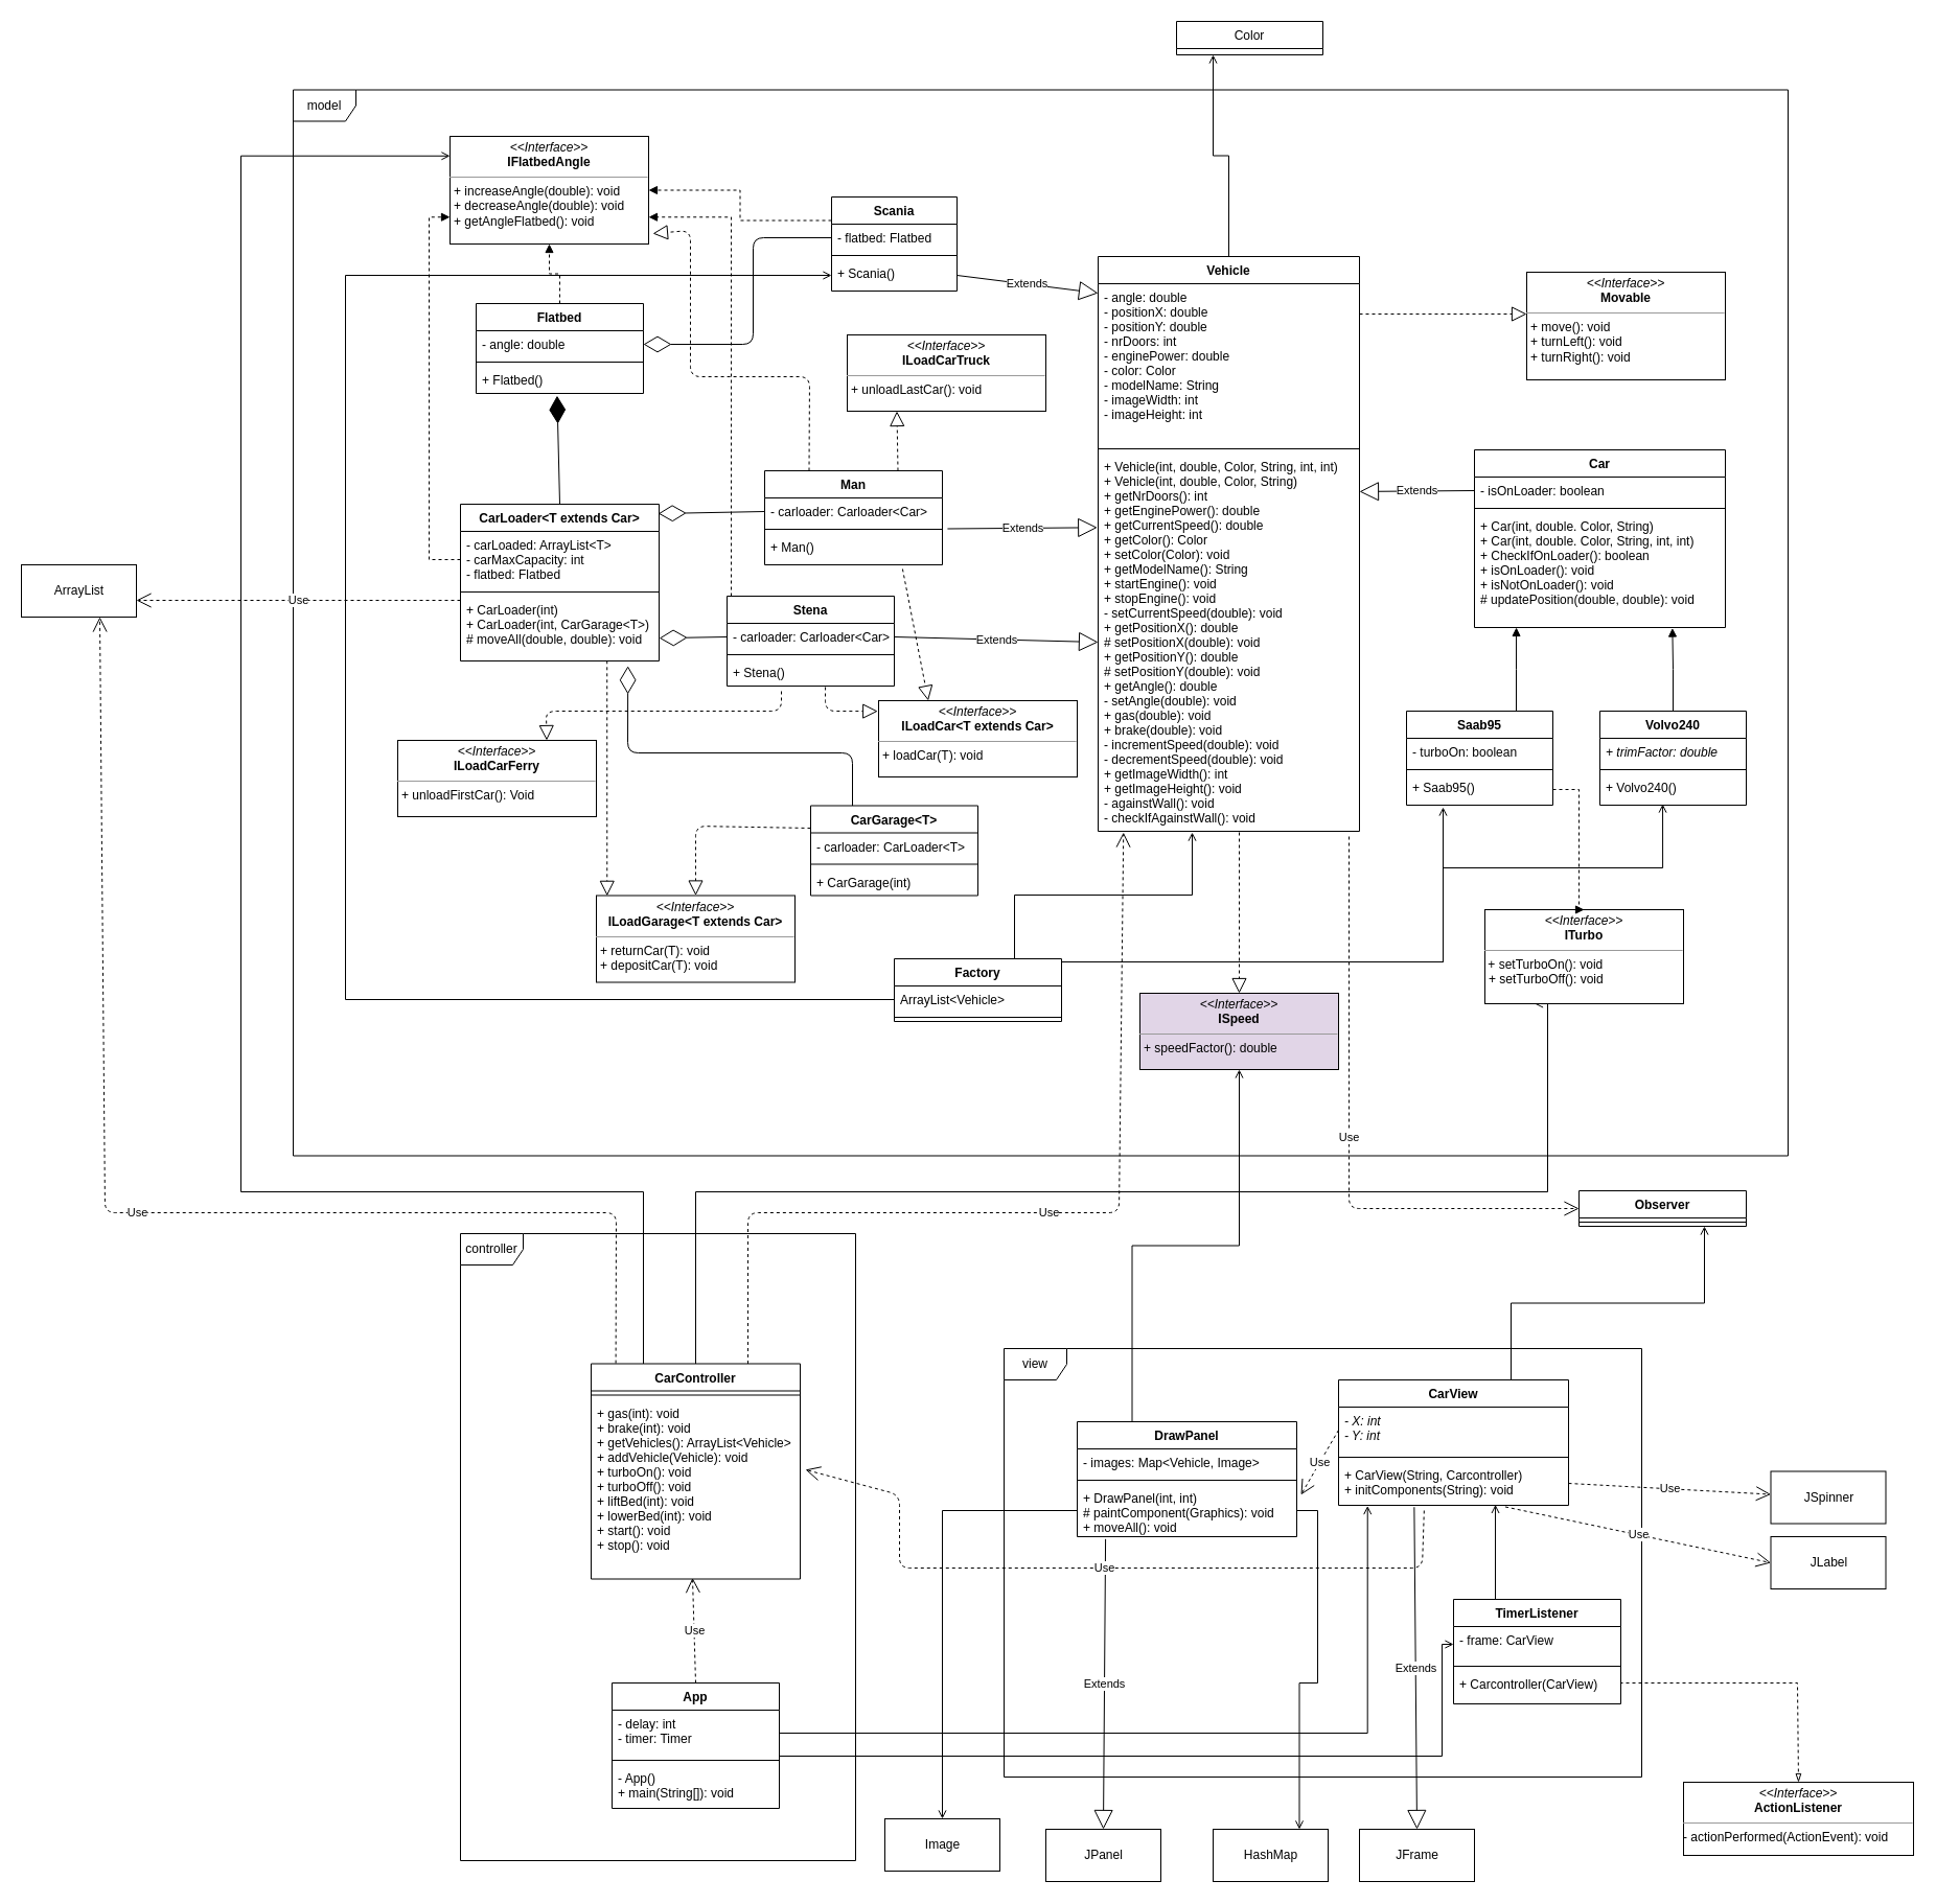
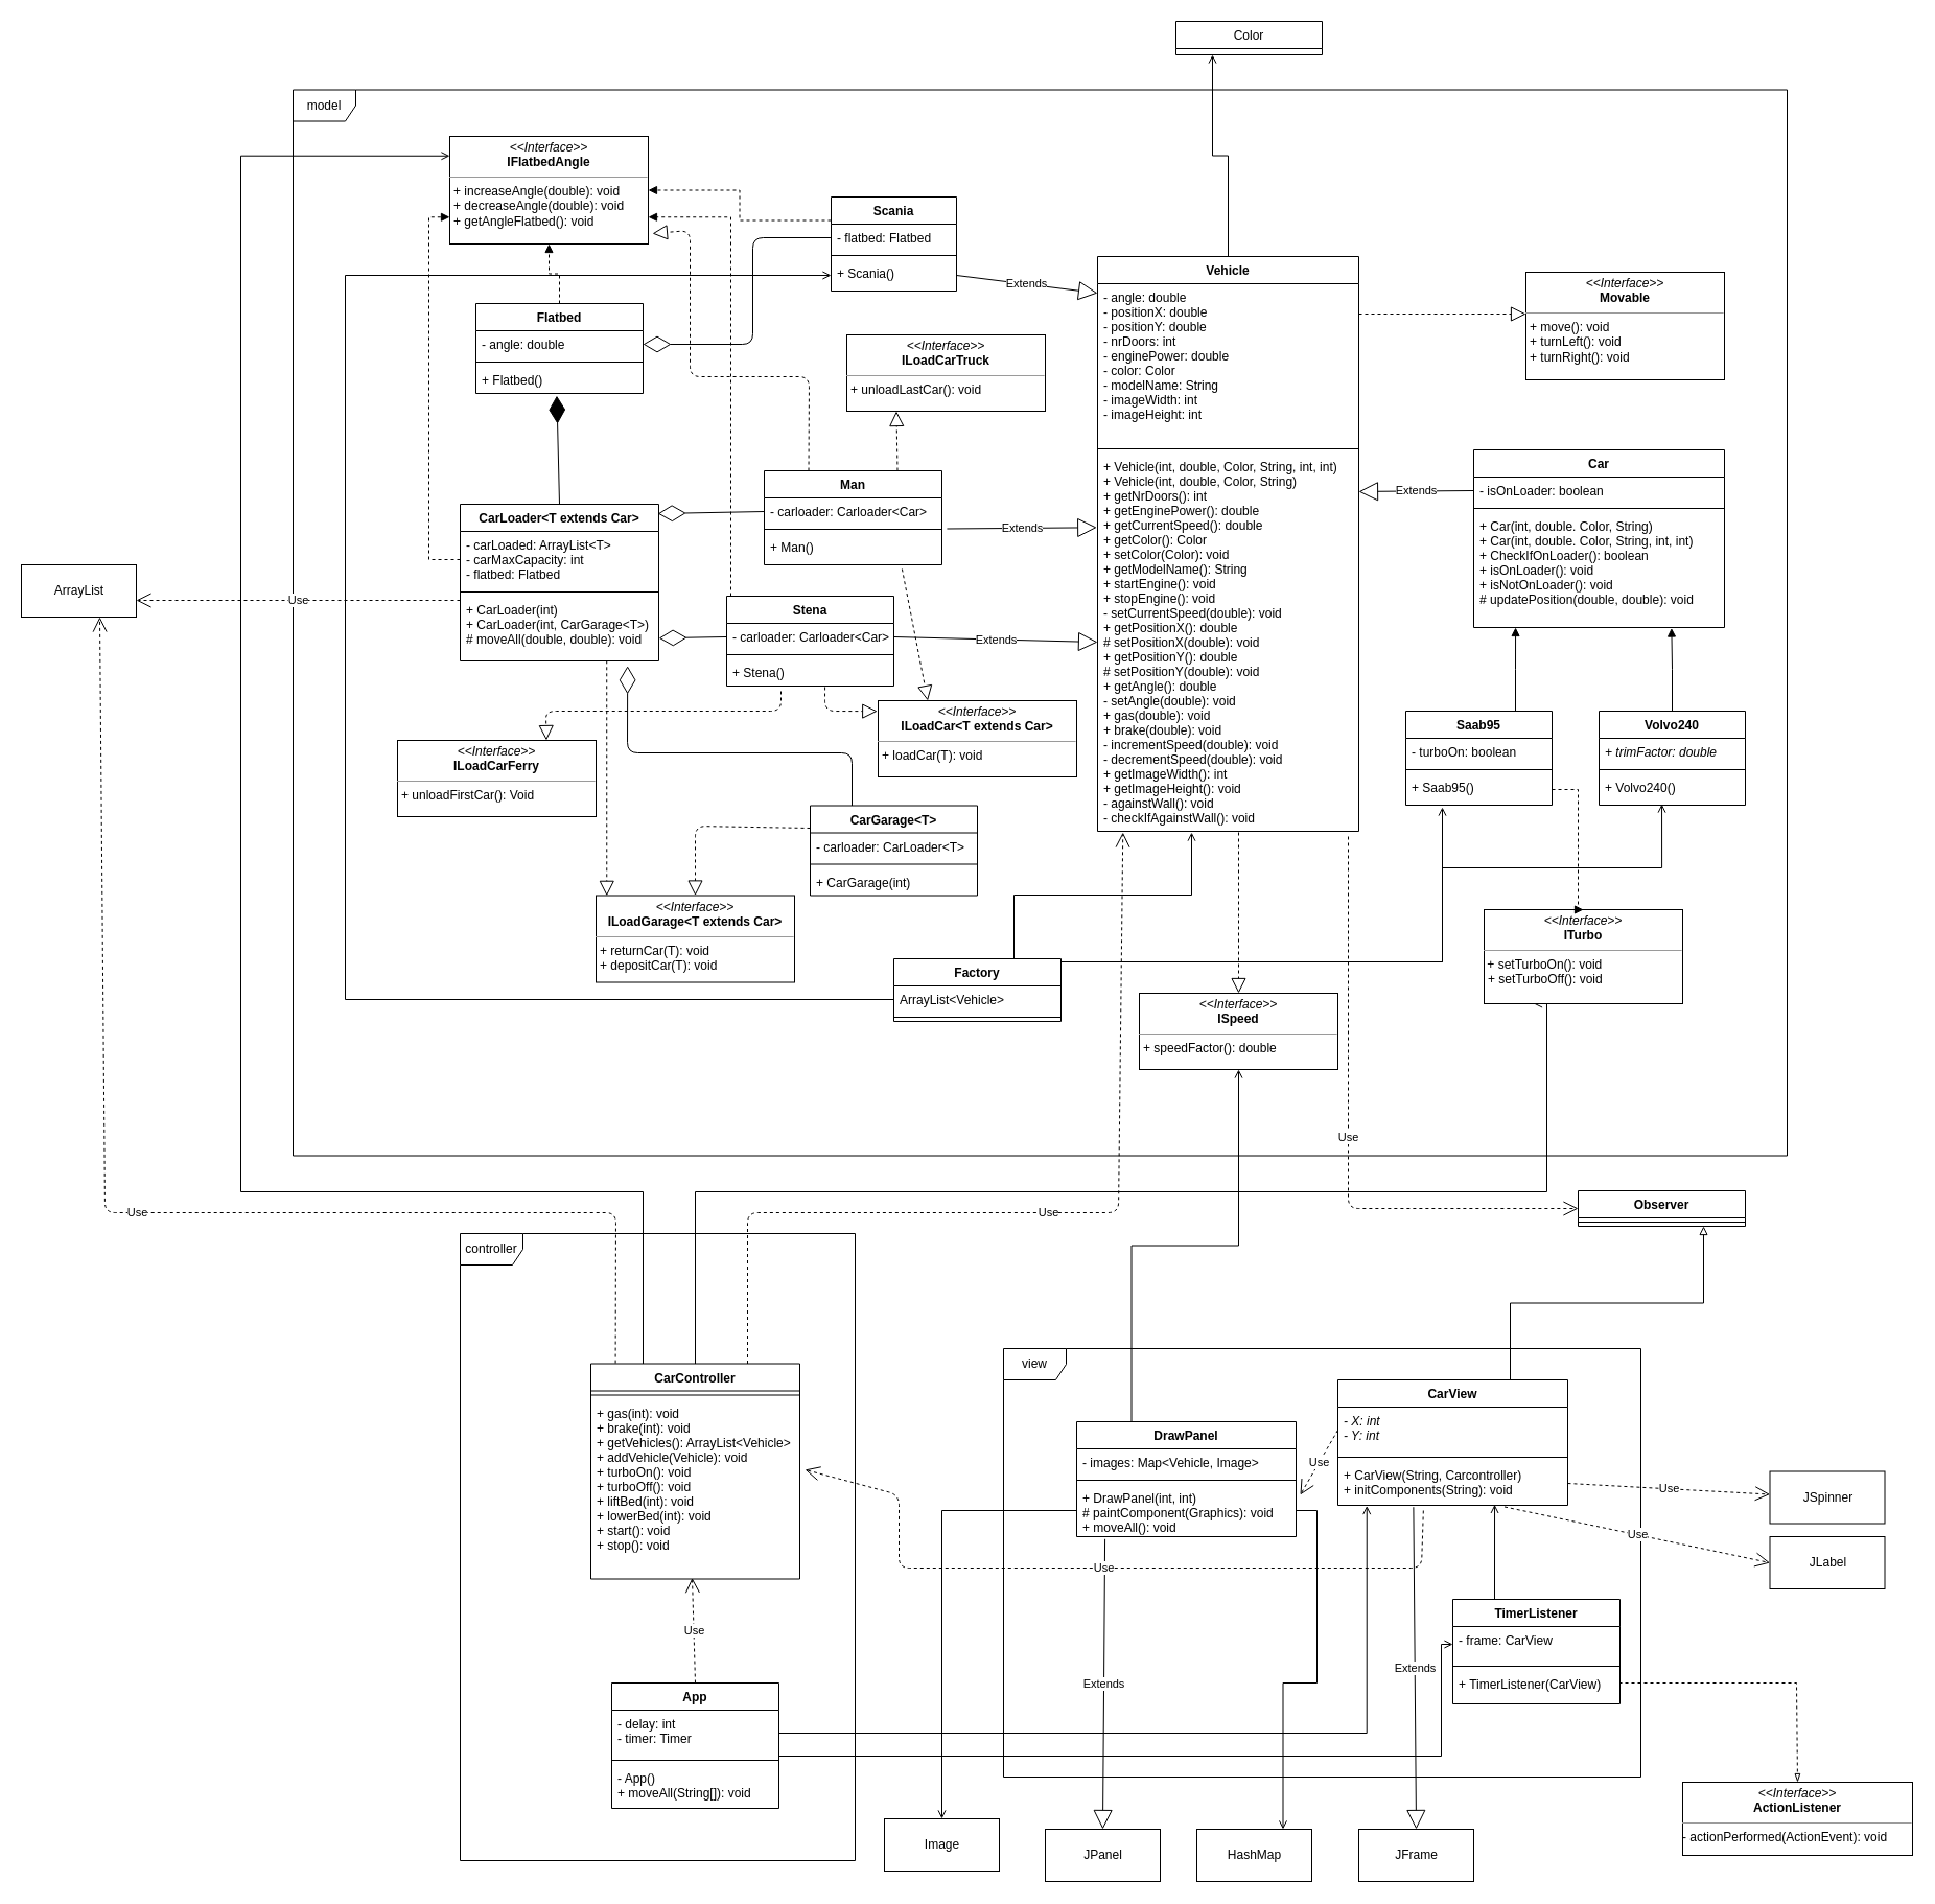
- <mxCell id="42" value="&lt;p style=&quot;margin: 0px ; margin-top: 4px ; text-align: center&quot;&gt;&lt;i&gt;&amp;lt;&amp;lt;Interface&amp;gt;&amp;gt;&lt;/i&gt;&lt;br&gt;&lt;b&gt;ISpeed&lt;/b&gt;&lt;/p&gt;&lt;hr size=&quot;1&quot;&gt;&lt;p style=&quot;margin: 0px ; margin-left: 4px&quot;&gt;&lt;/p&gt;&lt;p style=&quot;margin: 0px ; margin-left: 4px&quot;&gt;+ speedFactor(): double&lt;br&gt;&lt;/p&gt;" style="verticalAlign=top;align=left;overflow=fill;fontSize=12;fontFamily=Helvetica;html=1;fillColor=#e1d5e7;" vertex="1" parent="1"><mxGeometry x="1090" y="950" width="190" height="73" as="geometry" /></mxCell>
+ <mxCell id="42" value="&lt;p style=&quot;margin: 0px ; margin-top: 4px ; text-align: center&quot;&gt;&lt;i&gt;&amp;lt;&amp;lt;Interface&amp;gt;&amp;gt;&lt;/i&gt;&lt;br&gt;&lt;b&gt;ISpeed&lt;/b&gt;&lt;/p&gt;&lt;hr size=&quot;1&quot;&gt;&lt;p style=&quot;margin: 0px ; margin-left: 4px&quot;&gt;&lt;/p&gt;&lt;p style=&quot;margin: 0px ; margin-left: 4px&quot;&gt;+ speedFactor(): double&lt;br&gt;&lt;/p&gt;" style="verticalAlign=top;align=left;overflow=fill;fontSize=12;fontFamily=Helvetica;html=1;" vertex="1" parent="1"><mxGeometry x="1090" y="950" width="190" height="73" as="geometry" /></mxCell>
- <mxCell id="80" style="edgeStyle=orthogonalEdgeStyle;rounded=0;orthogonalLoop=1;jettySize=auto;html=1;exitX=0.75;exitY=0;exitDx=0;exitDy=0;entryX=0.75;entryY=1;entryDx=0;entryDy=0;endArrow=open;endFill=0;" edge="1" parent="1" source="81" target="114"><mxGeometry relative="1" as="geometry" /></mxCell>
+ <mxCell id="80" style="edgeStyle=orthogonalEdgeStyle;rounded=0;orthogonalLoop=1;jettySize=auto;html=1;exitX=0.75;exitY=0;exitDx=0;exitDy=0;entryX=0.75;entryY=1;entryDx=0;entryDy=0;endArrow=block;endFill=0;" edge="1" parent="1" source="81" target="114"><mxGeometry relative="1" as="geometry" /></mxCell>
- <mxCell id="99" value="+ Carcontroller(CarView)&#10;" style="text;strokeColor=none;fillColor=none;align=left;verticalAlign=top;spacingLeft=4;spacingRight=4;overflow=hidden;rotatable=0;points=[[0,0.5],[1,0.5]];portConstraint=eastwest;fontStyle=0" vertex="1" parent="96"><mxGeometry y="68" width="160" height="32" as="geometry" /></mxCell>
+ <mxCell id="99" value="+ TimerListener(CarView)&#10;" style="text;strokeColor=none;fillColor=none;align=left;verticalAlign=top;spacingLeft=4;spacingRight=4;overflow=hidden;rotatable=0;points=[[0,0.5],[1,0.5]];portConstraint=eastwest;fontStyle=0" vertex="1" parent="96"><mxGeometry y="68" width="160" height="32" as="geometry" /></mxCell>
- <mxCell id="93" value="- App()&#10;+ main(String[]): void" style="text;strokeColor=none;fillColor=none;align=left;verticalAlign=top;spacingLeft=4;spacingRight=4;overflow=hidden;rotatable=0;points=[[0,0.5],[1,0.5]];portConstraint=eastwest;" vertex="1" parent="90"><mxGeometry y="78" width="160" height="42" as="geometry" /></mxCell>
+ <mxCell id="93" value="- App()&#10;+ moveAll(String[]): void" style="text;strokeColor=none;fillColor=none;align=left;verticalAlign=top;spacingLeft=4;spacingRight=4;overflow=hidden;rotatable=0;points=[[0,0.5],[1,0.5]];portConstraint=eastwest;" vertex="1" parent="90"><mxGeometry y="78" width="160" height="42" as="geometry" /></mxCell>
- <mxCell id="111" value="HashMap" style="html=1;" vertex="1" parent="1"><mxGeometry x="1160" y="1750" width="110" height="50" as="geometry" /></mxCell>
+ <mxCell id="111" value="HashMap" style="html=1;" vertex="1" parent="1"><mxGeometry x="1145" y="1750" width="110" height="50" as="geometry" /></mxCell>
